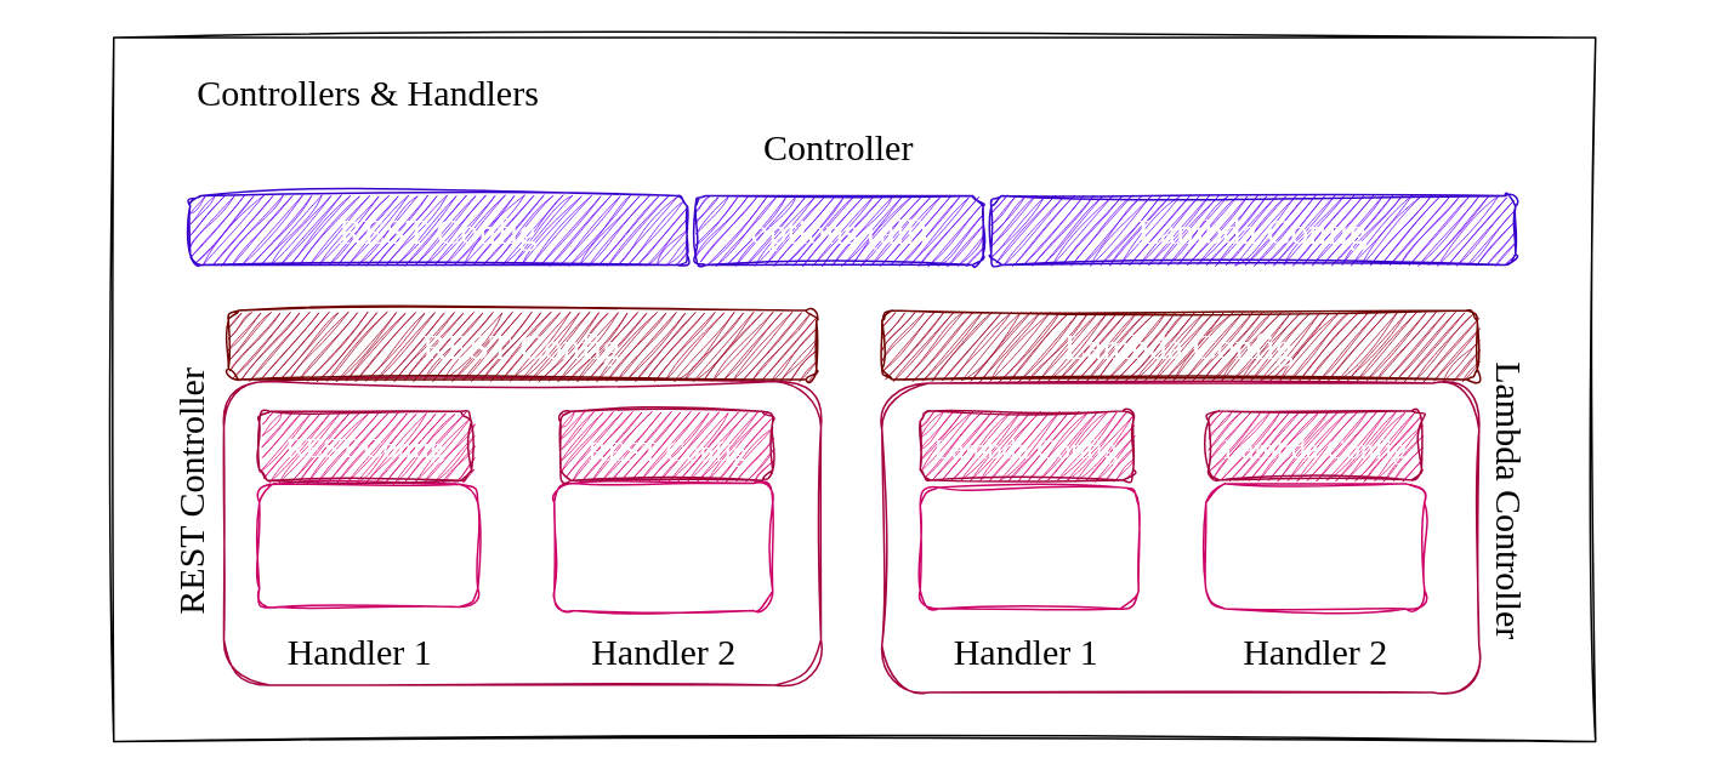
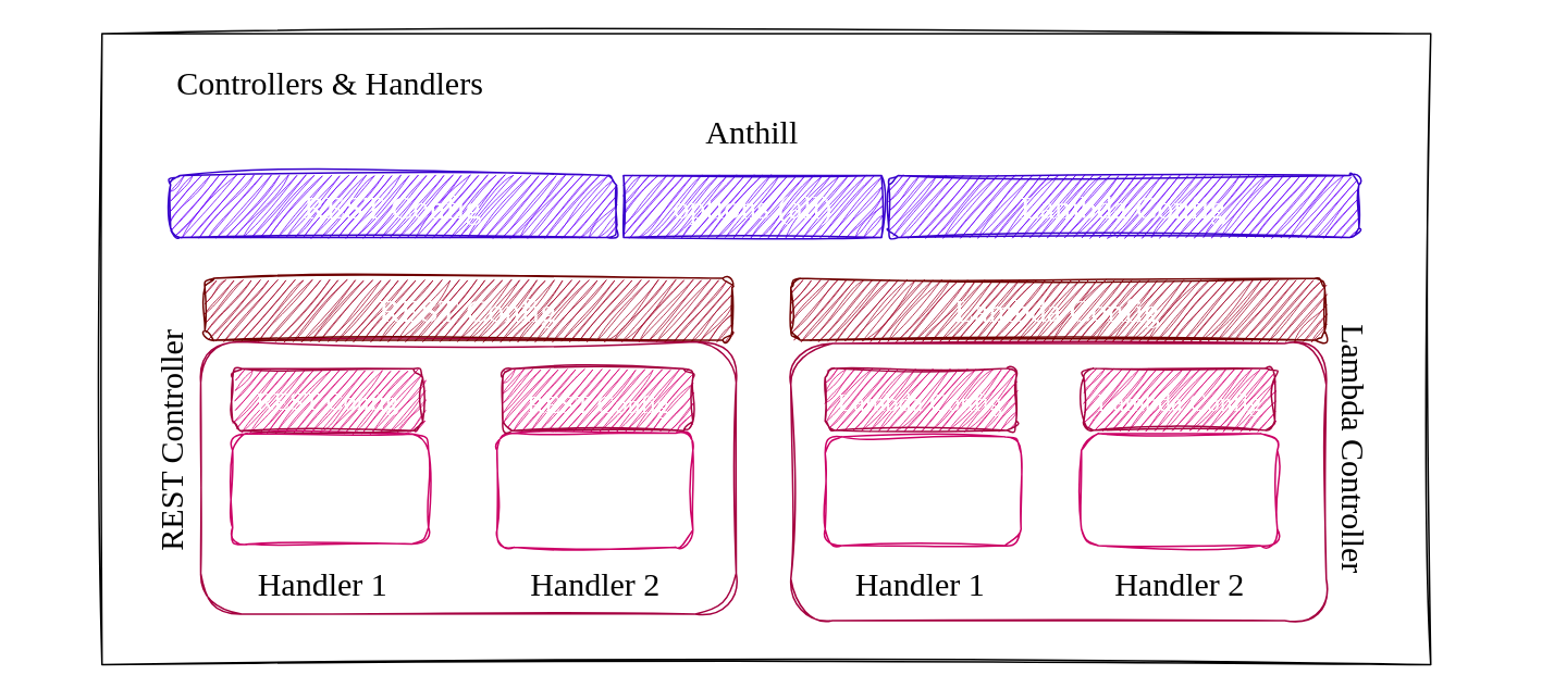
- <mxCell id="3" value="Controller" style="text;html=1;strokeColor=none;fillColor=none;align=center;verticalAlign=middle;whiteSpace=wrap;rounded=0;fontSize=20;fontFamily=Architects Daughter;" parent="1" vertex="1"><mxGeometry x="364.87" y="65" width="191.25" height="30" as="geometry" /></mxCell>
+ <mxCell id="3" value="Anthill" style="text;html=1;strokeColor=none;fillColor=none;align=center;verticalAlign=middle;whiteSpace=wrap;rounded=0;fontSize=20;fontFamily=Architects Daughter;" parent="1" vertex="1"><mxGeometry x="364.87" y="65" width="191.25" height="30" as="geometry" /></mxCell>
- <mxCell id="17" value="options (all)" style="rounded=1;whiteSpace=wrap;html=1;sketch=1;hachureGap=4;jiggle=2;curveFitting=1;fontFamily=Architects Daughter;fontSource=https%3A%2F%2Ffonts.googleapis.com%2Fcss%3Ffamily%3DArchitects%2BDaughter;fontSize=20;fillColor=#6a00ff;fontColor=#ffffff;strokeColor=#3700CC;fillStyle=hachure;" parent="1" vertex="1"><mxGeometry x="381.5" y="107" width="158" height="38" as="geometry" /></mxCell>
+ <mxCell id="17" value="options (all)" style="whiteSpace=wrap;html=1;sketch=1;hachureGap=4;jiggle=2;curveFitting=1;fontFamily=Architects Daughter;fontSource=https%3A%2F%2Ffonts.googleapis.com%2Fcss%3Ffamily%3DArchitects%2BDaughter;fontSize=20;fillColor=#6a00ff;fontColor=#ffffff;strokeColor=#3700CC;fillStyle=hachure;rounded=0;" parent="1" vertex="1"><mxGeometry x="381.5" y="107" width="158" height="38" as="geometry" /></mxCell>
